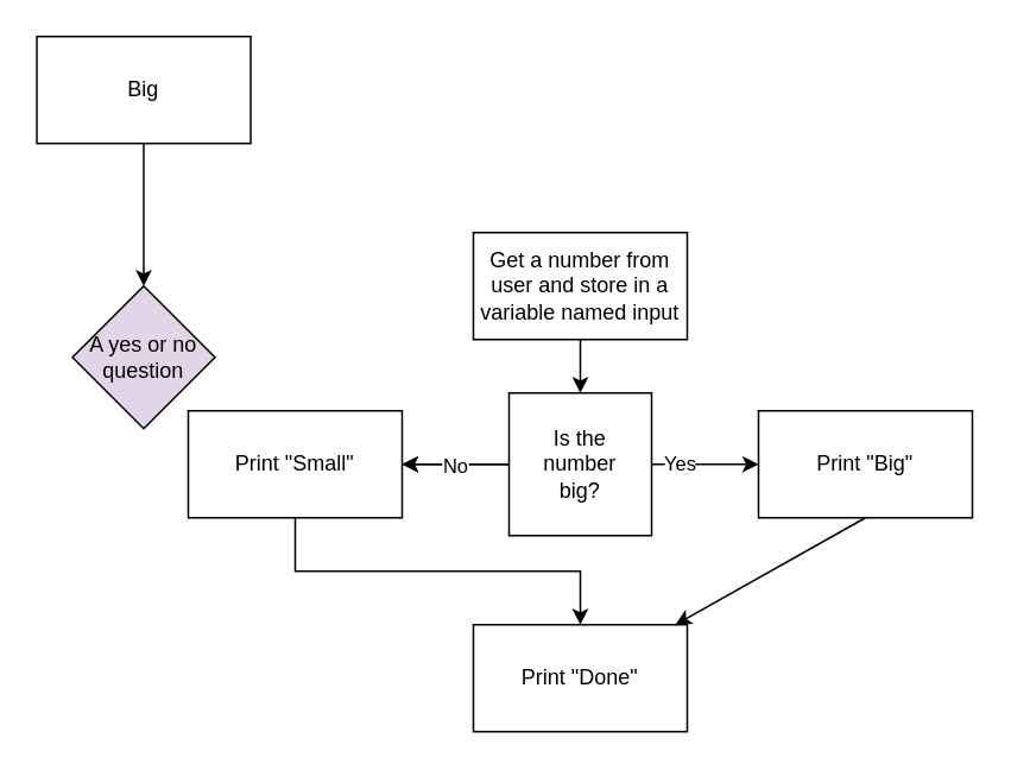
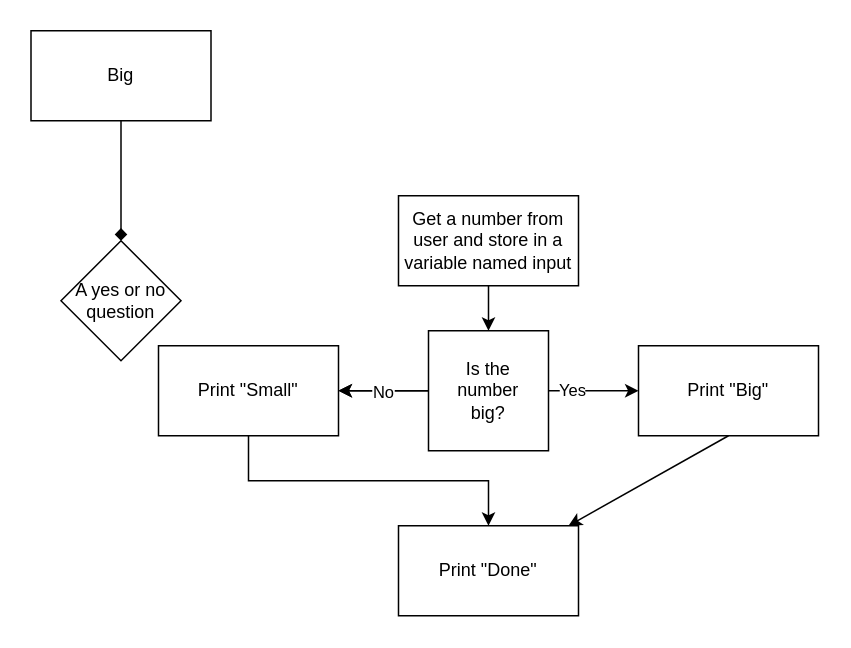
- <mxCell id="4" value="" style="endArrow=classic;html=1;rounded=0;exitX=0.5;exitY=1;exitDx=0;exitDy=0;entryX=0.5;entryY=0;entryDx=0;entryDy=0;" edge="1" parent="1" source="2" target="3"><mxGeometry width="50" height="50" relative="1" as="geometry"><mxPoint x="260" y="190" as="sourcePoint" /><mxPoint x="310" y="140" as="targetPoint" /></mxGeometry></mxCell>
+ <mxCell id="4" value="" style="endArrow=diamond;html=1;rounded=0;exitX=0.5;exitY=1;exitDx=0;exitDy=0;entryX=0.5;entryY=0;entryDx=0;entryDy=0;" edge="1" parent="1" source="2" target="3"><mxGeometry width="50" height="50" relative="1" as="geometry"><mxPoint x="260" y="190" as="sourcePoint" /><mxPoint x="310" y="140" as="targetPoint" /></mxGeometry></mxCell>
- <mxCell id="3" value="A yes or no question" style="rhombus;whiteSpace=wrap;html=1;fillColor=#e1d5e7;" vertex="1" parent="1"><mxGeometry x="40" y="160" width="80" height="80" as="geometry" /></mxCell>
+ <mxCell id="3" value="A yes or no question" style="rhombus;whiteSpace=wrap;html=1;" vertex="1" parent="1"><mxGeometry x="40" y="160" width="80" height="80" as="geometry" /></mxCell>
